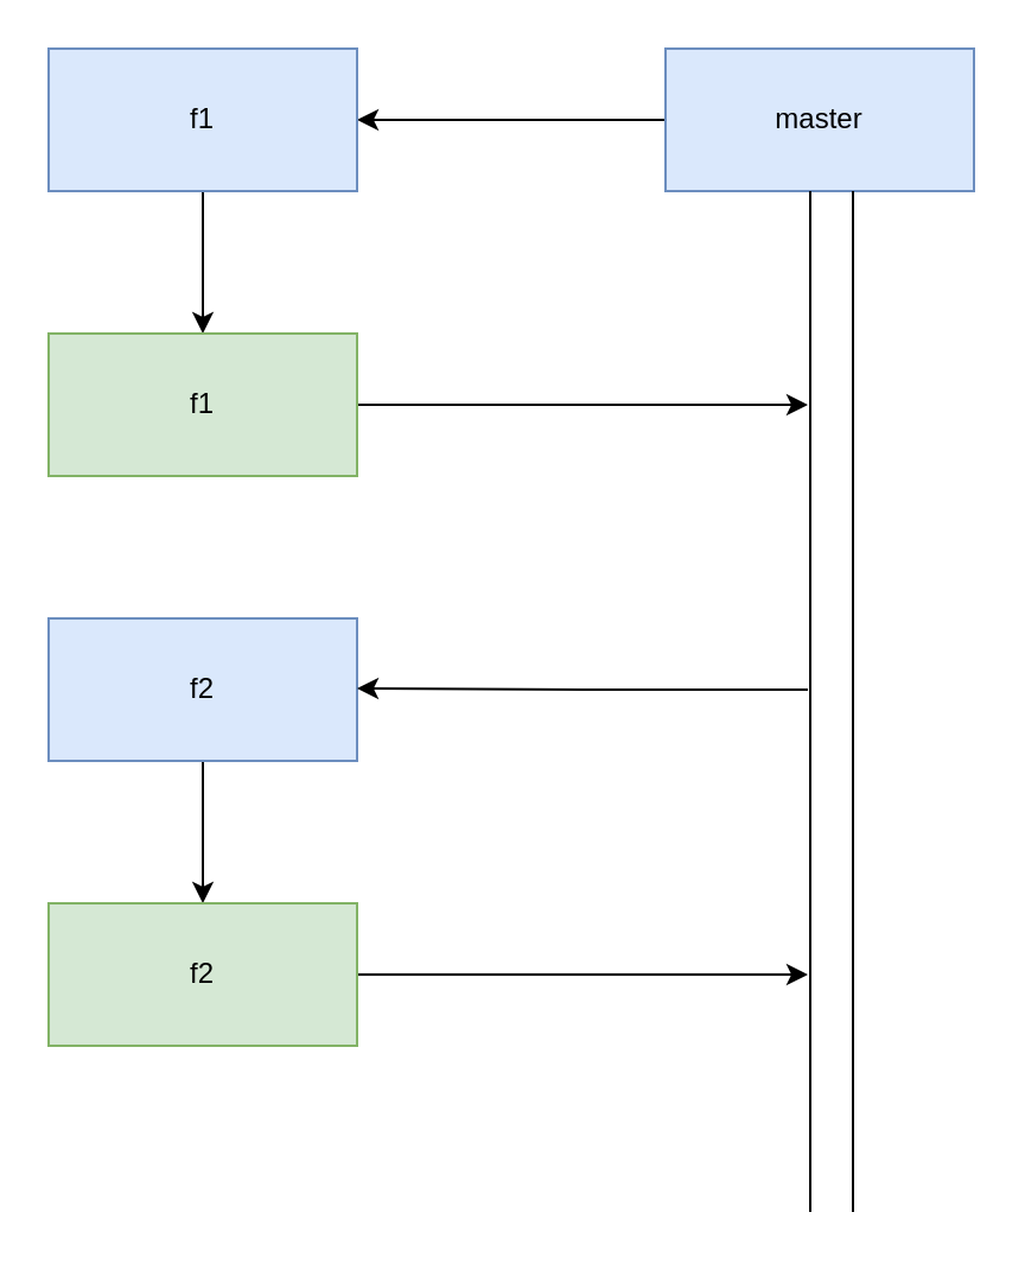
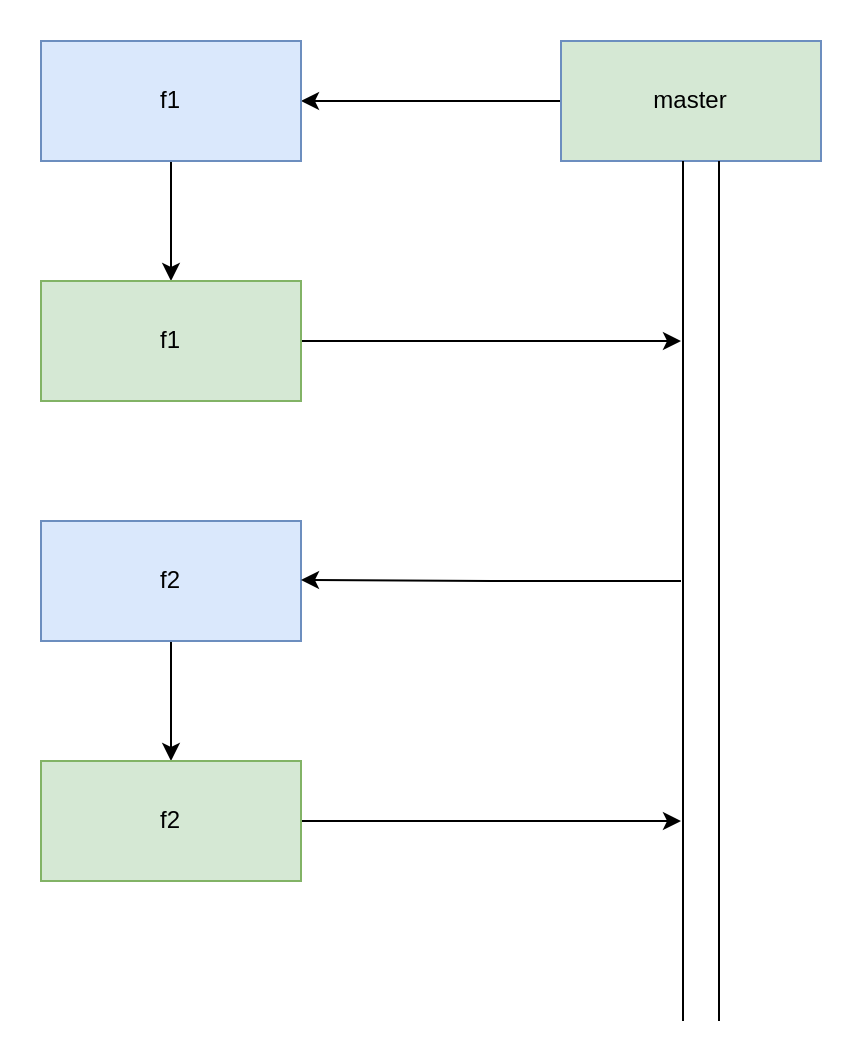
- <mxCell id="3" value="master" style="rounded=0;whiteSpace=wrap;html=1;fillColor=#dae8fc;strokeColor=#6c8ebf;" parent="1" vertex="1"><mxGeometry x="280" y="20" width="130" height="60" as="geometry" /></mxCell>
+ <mxCell id="3" value="master" style="rounded=0;whiteSpace=wrap;html=1;fillColor=#d5e8d4;strokeColor=#6c8ebf;" parent="1" vertex="1"><mxGeometry x="280" y="20" width="130" height="60" as="geometry" /></mxCell>
